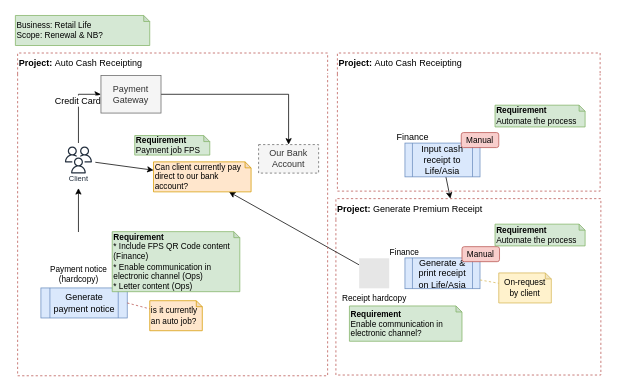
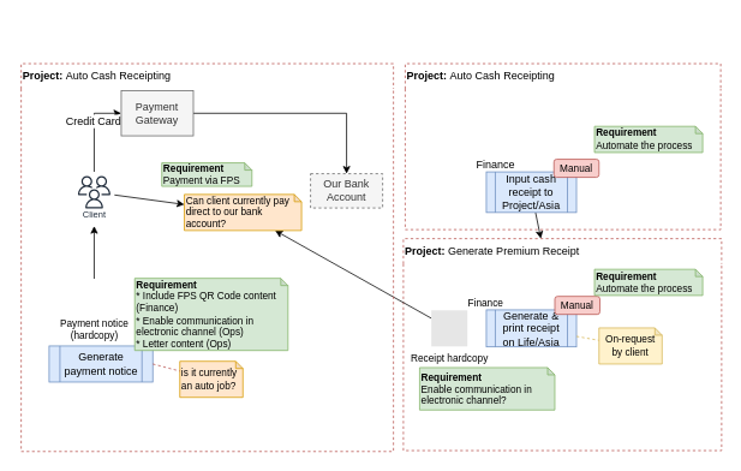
- <mxCell id="27" value="Business: Retail Life&lt;br&gt;Scope: Renewal &amp;amp; NB?" style="shape=note;whiteSpace=wrap;html=1;backgroundOutline=1;darkOpacity=0.05;fontSize=11;size=8;fillColor=#d5e8d4;strokeColor=#82b366;align=left;" parent="1" vertex="1"><mxGeometry x="20" y="20" width="179" height="40" as="geometry" /></mxCell>
- <mxCell id="29" value="&lt;b&gt;Requirement&lt;/b&gt;&lt;br&gt;Payment job FPS" style="shape=note;whiteSpace=wrap;html=1;backgroundOutline=1;darkOpacity=0.05;fontSize=11;size=8;fillColor=#d5e8d4;strokeColor=#82b366;align=left;" parent="1" vertex="1"><mxGeometry x="179" y="180" width="100" height="26" as="geometry" /></mxCell>
+ <mxCell id="29" value="&lt;b&gt;Requirement&lt;/b&gt;&lt;br&gt;Payment via FPS" style="shape=note;whiteSpace=wrap;html=1;backgroundOutline=1;darkOpacity=0.05;fontSize=11;size=8;fillColor=#d5e8d4;strokeColor=#82b366;align=left;" parent="1" vertex="1"><mxGeometry x="179" y="180" width="100" height="26" as="geometry" /></mxCell>
- <mxCell id="13" value="&lt;span style=&quot;white-space: normal&quot;&gt;Input cash receipt to Life/Asia&lt;/span&gt;" style="shape=process;whiteSpace=wrap;html=1;backgroundOutline=1;fillColor=#dae8fc;strokeColor=#6c8ebf;" parent="1" vertex="1"><mxGeometry x="539" y="190" width="100" height="45" as="geometry" /></mxCell>
+ <mxCell id="13" value="&lt;span style=&quot;white-space: normal&quot;&gt;Input cash receipt to Project/Asia&lt;/span&gt;" style="shape=process;whiteSpace=wrap;html=1;backgroundOutline=1;fillColor=#dae8fc;strokeColor=#6c8ebf;" parent="1" vertex="1"><mxGeometry x="539" y="190" width="100" height="45" as="geometry" /></mxCell>
